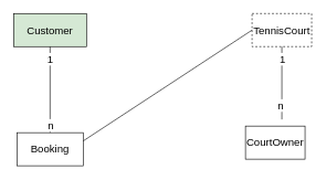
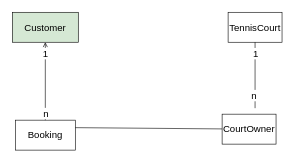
- <mxCell id="2" value="TennisCourt" style="rounded=0;whiteSpace=wrap;html=1;fontSize=16;dashed=1;" parent="1" vertex="1"><mxGeometry x="380" y="20" width="90" height="50" as="geometry" /></mxCell>
+ <mxCell id="2" value="TennisCourt" style="rounded=0;whiteSpace=wrap;html=1;fontSize=16;" parent="1" vertex="1"><mxGeometry x="380" y="20" width="90" height="50" as="geometry" /></mxCell>
- <mxCell id="9" value="" style="endArrow=none;html=1;rounded=0;fontSize=16;entryX=0.5;entryY=1;entryDx=0;entryDy=0;endFill=0;" parent="1" source="8" target="4" edge="1"><mxGeometry relative="1" as="geometry"><mxPoint x="170" y="230" as="sourcePoint" /><mxPoint x="280" y="260" as="targetPoint" /></mxGeometry></mxCell>
+ <mxCell id="9" value="" style="endArrow=open;html=1;rounded=0;fontSize=16;entryX=0.5;entryY=1;entryDx=0;entryDy=0;endFill=0;" parent="1" source="8" target="4" edge="1"><mxGeometry relative="1" as="geometry"><mxPoint x="170" y="230" as="sourcePoint" /><mxPoint x="280" y="260" as="targetPoint" /></mxGeometry></mxCell>
- <mxCell id="12" value="" style="endArrow=none;html=1;rounded=0;exitX=1;exitY=0.25;exitDx=0;exitDy=0;entryX=0;entryY=0.5;entryDx=0;entryDy=0;" parent="1" source="8" target="2" edge="1"><mxGeometry relative="1" as="geometry"><mxPoint x="260" y="310" as="sourcePoint" /><mxPoint x="420" y="310" as="targetPoint" /></mxGeometry></mxCell>
+ <mxCell id="12" value="" style="endArrow=none;html=1;rounded=0;exitX=1;exitY=0.25;exitDx=0;exitDy=0;" parent="1" source="8" target="3" edge="1"><mxGeometry relative="1" as="geometry"><mxPoint x="260" y="310" as="sourcePoint" /><mxPoint x="420" y="310" as="targetPoint" /></mxGeometry></mxCell>
